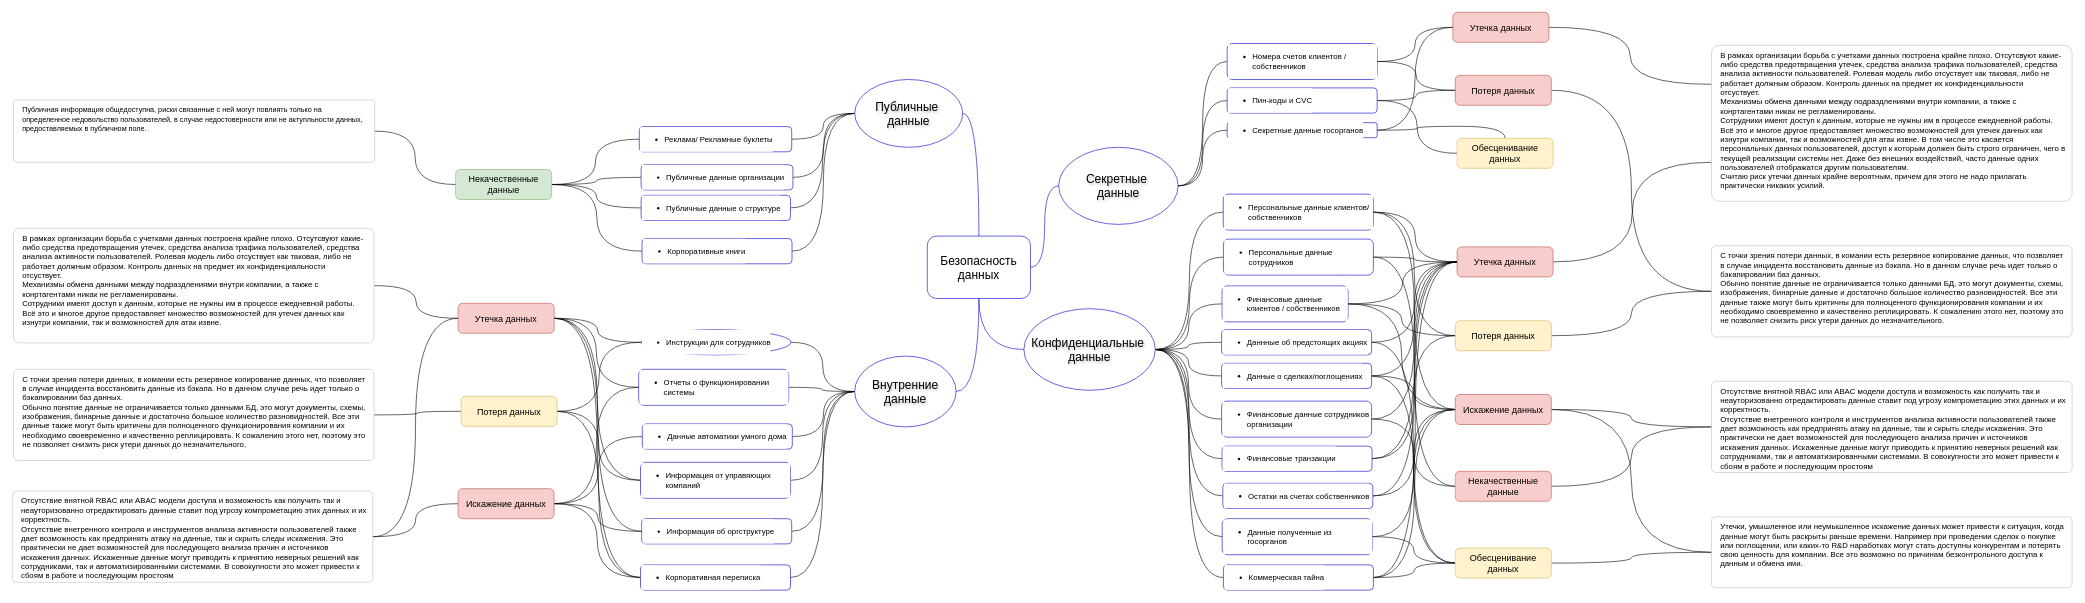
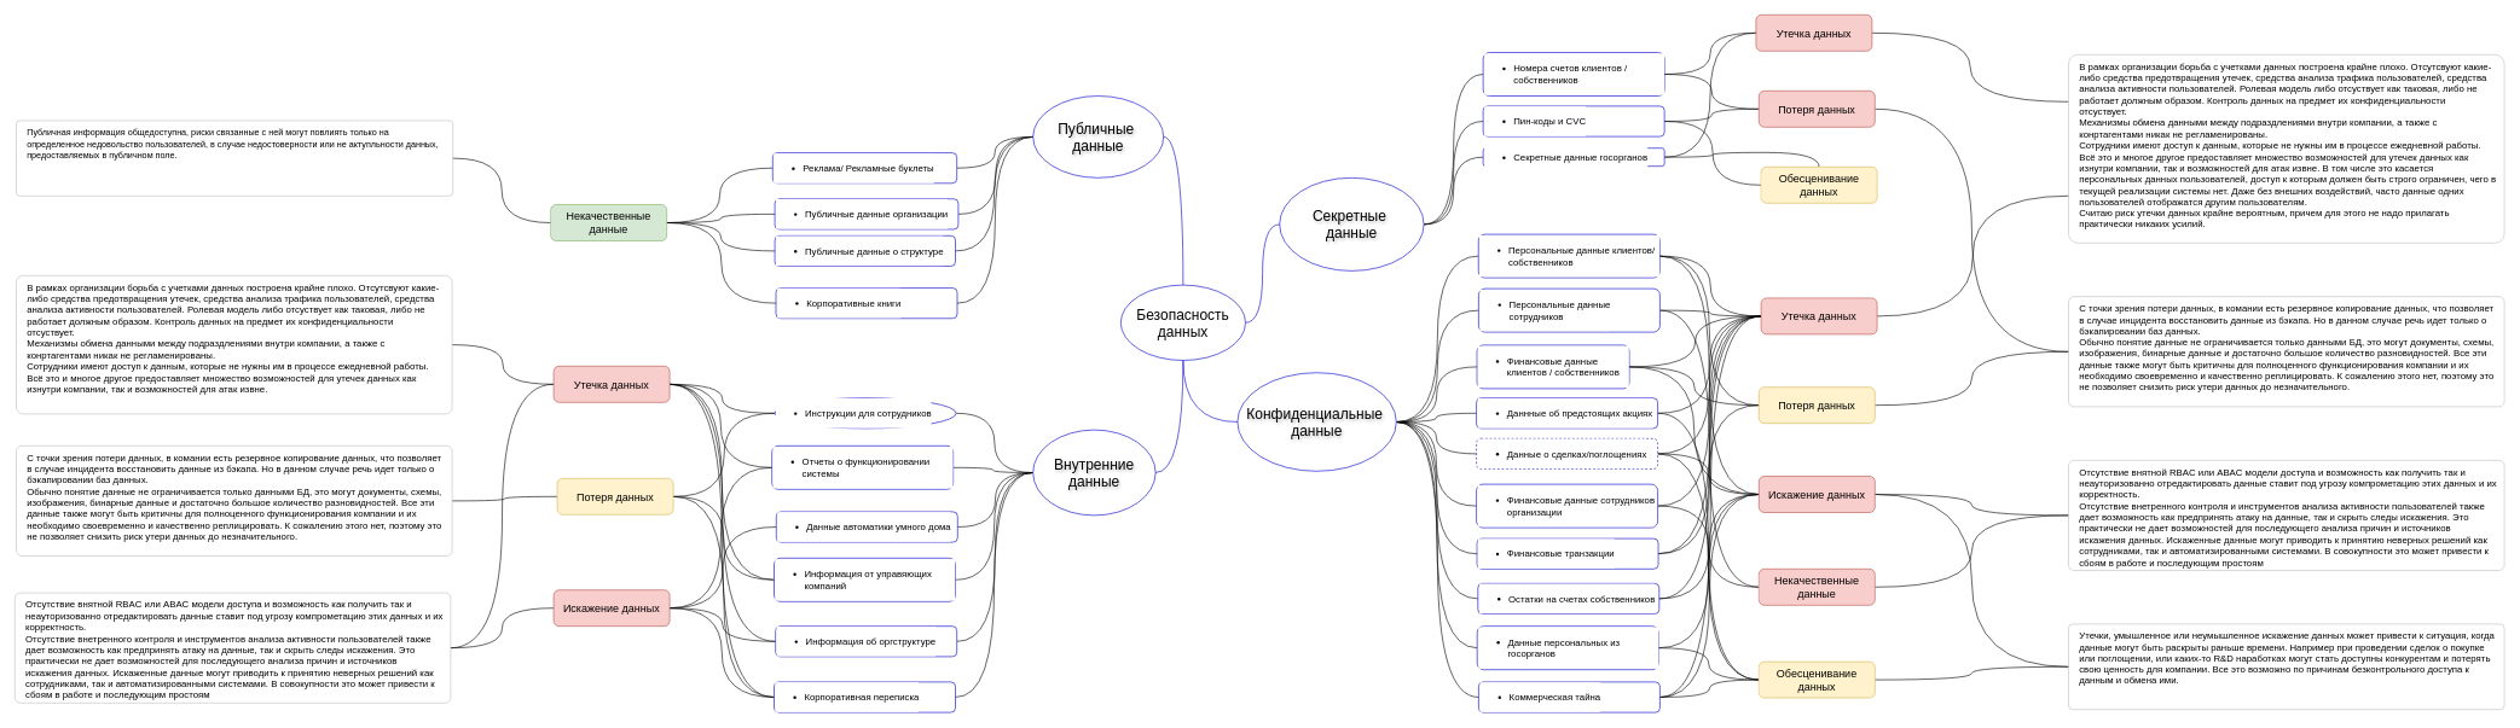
- <mxCell id="111" value="Безопасность&lt;br style=&quot;font-size: 20px;&quot;&gt;данных" style="rounded=1;whiteSpace=wrap;html=1;fontFamily=Helvetica;fontSize=20;fontColor=default;labelBackgroundColor=default;textShadow=0;strokeColor=#0000CC;" parent="1" vertex="1"><mxGeometry x="1545" y="393" width="172" height="104" as="geometry" /></mxCell>
+ <mxCell id="111" value="Безопасность&lt;br style=&quot;font-size: 20px;&quot;&gt;данных" style="ellipse;whiteSpace=wrap;html=1;fontFamily=Helvetica;fontSize=20;fontColor=default;labelBackgroundColor=default;textShadow=0;strokeColor=#0000CC;" parent="1" vertex="1"><mxGeometry x="1545" y="393" width="172" height="104" as="geometry" /></mxCell>
- <mxCell id="68" value="&lt;ul style=&quot;font-size: 13px;&quot;&gt;&lt;li style=&quot;font-size: 13px;&quot;&gt;Данные о сделках/поглощениях&lt;/li&gt;&lt;/ul&gt;" style="rounded=1;whiteSpace=wrap;html=1;fontFamily=Helvetica;fontSize=13;fontColor=#000000;labelBackgroundColor=default;align=left;strokeColor=#0000CC;" parent="1" vertex="1"><mxGeometry x="2035.5" y="605" width="250" height="42" as="geometry" /></mxCell>
+ <mxCell id="68" value="&lt;ul style=&quot;font-size: 13px;&quot;&gt;&lt;li style=&quot;font-size: 13px;&quot;&gt;Данные о сделках/поглощениях&lt;/li&gt;&lt;/ul&gt;" style="rounded=1;whiteSpace=wrap;html=1;fontFamily=Helvetica;fontSize=13;fontColor=#000000;labelBackgroundColor=default;align=left;strokeColor=#0000CC;dashed=1;" parent="1" vertex="1"><mxGeometry x="2035.5" y="605" width="250" height="42" as="geometry" /></mxCell>
- <mxCell id="84" value="&lt;ul style=&quot;font-size: 13px;&quot;&gt;&lt;li style=&quot;font-size: 13px;&quot;&gt;Данные полученные из госорганов&lt;/li&gt;&lt;/ul&gt;" style="rounded=1;whiteSpace=wrap;html=1;fontFamily=Helvetica;fontSize=13;fontColor=#000000;labelBackgroundColor=default;align=left;strokeColor=#0000CC;" parent="1" vertex="1"><mxGeometry x="2036.5" y="864" width="250" height="60" as="geometry" /></mxCell>
+ <mxCell id="84" value="&lt;ul style=&quot;font-size: 13px;&quot;&gt;&lt;li style=&quot;font-size: 13px;&quot;&gt;Данные персональных из госорганов&lt;/li&gt;&lt;/ul&gt;" style="rounded=1;whiteSpace=wrap;html=1;fontFamily=Helvetica;fontSize=13;fontColor=#000000;labelBackgroundColor=default;align=left;strokeColor=#0000CC;" parent="1" vertex="1"><mxGeometry x="2036.5" y="864" width="250" height="60" as="geometry" /></mxCell>
